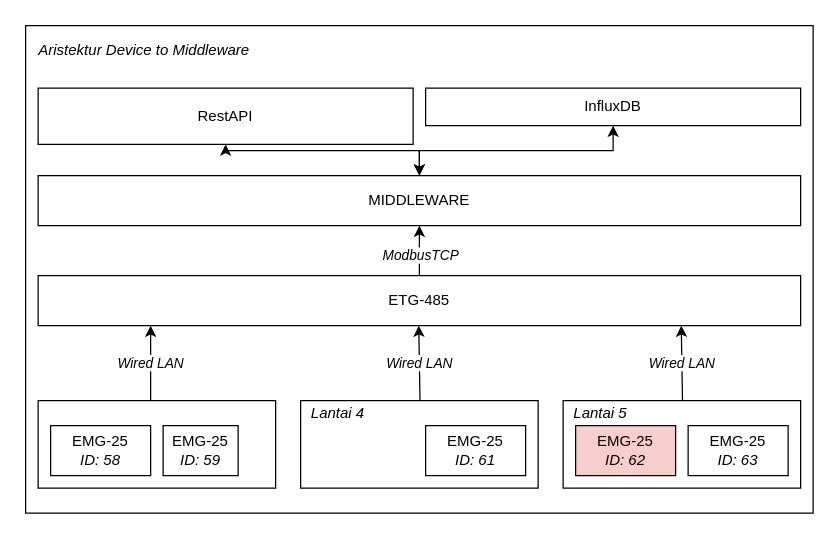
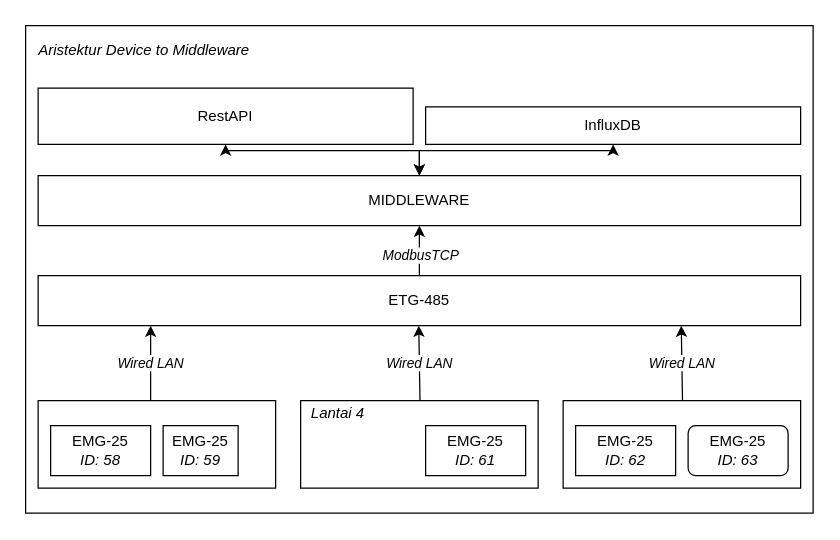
- <mxCell id="23" value="InfluxDB" style="rounded=0;whiteSpace=wrap;html=1;" vertex="1" parent="1"><mxGeometry x="340" y="70" width="300" height="30" as="geometry" /></mxCell>
+ <mxCell id="23" value="InfluxDB" style="rounded=0;whiteSpace=wrap;html=1;" vertex="1" parent="1"><mxGeometry x="340" y="85" width="300" height="30" as="geometry" /></mxCell>
- <mxCell id="12" value="&lt;i&gt;Lantai 5&lt;/i&gt;" style="text;html=1;align=center;verticalAlign=middle;whiteSpace=wrap;rounded=0;" vertex="1" parent="1"><mxGeometry x="450" y="320" width="60" height="20" as="geometry" /></mxCell>
- <mxCell id="10" value="EMG-25&lt;br&gt;&lt;div&gt;&lt;i&gt;ID: 62&lt;/i&gt;&lt;/div&gt;" style="rounded=0;whiteSpace=wrap;html=1;fillColor=#f8cecc;" vertex="1" parent="1"><mxGeometry x="460" y="340" width="80" height="40" as="geometry" /></mxCell>
+ <mxCell id="10" value="EMG-25&lt;br&gt;&lt;div&gt;&lt;i&gt;ID: 62&lt;/i&gt;&lt;/div&gt;" style="rounded=0;whiteSpace=wrap;html=1;" vertex="1" parent="1"><mxGeometry x="460" y="340" width="80" height="40" as="geometry" /></mxCell>
- <mxCell id="11" value="EMG-25&lt;div&gt;&lt;i&gt;ID: 63&lt;/i&gt;&lt;/div&gt;" style="rounded=0;whiteSpace=wrap;html=1;" vertex="1" parent="1"><mxGeometry x="550" y="340" width="80" height="40" as="geometry" /></mxCell>
+ <mxCell id="11" value="EMG-25&lt;div&gt;&lt;i&gt;ID: 63&lt;/i&gt;&lt;/div&gt;" style="whiteSpace=wrap;html=1;rounded=1;" vertex="1" parent="1"><mxGeometry x="550" y="340" width="80" height="40" as="geometry" /></mxCell>
